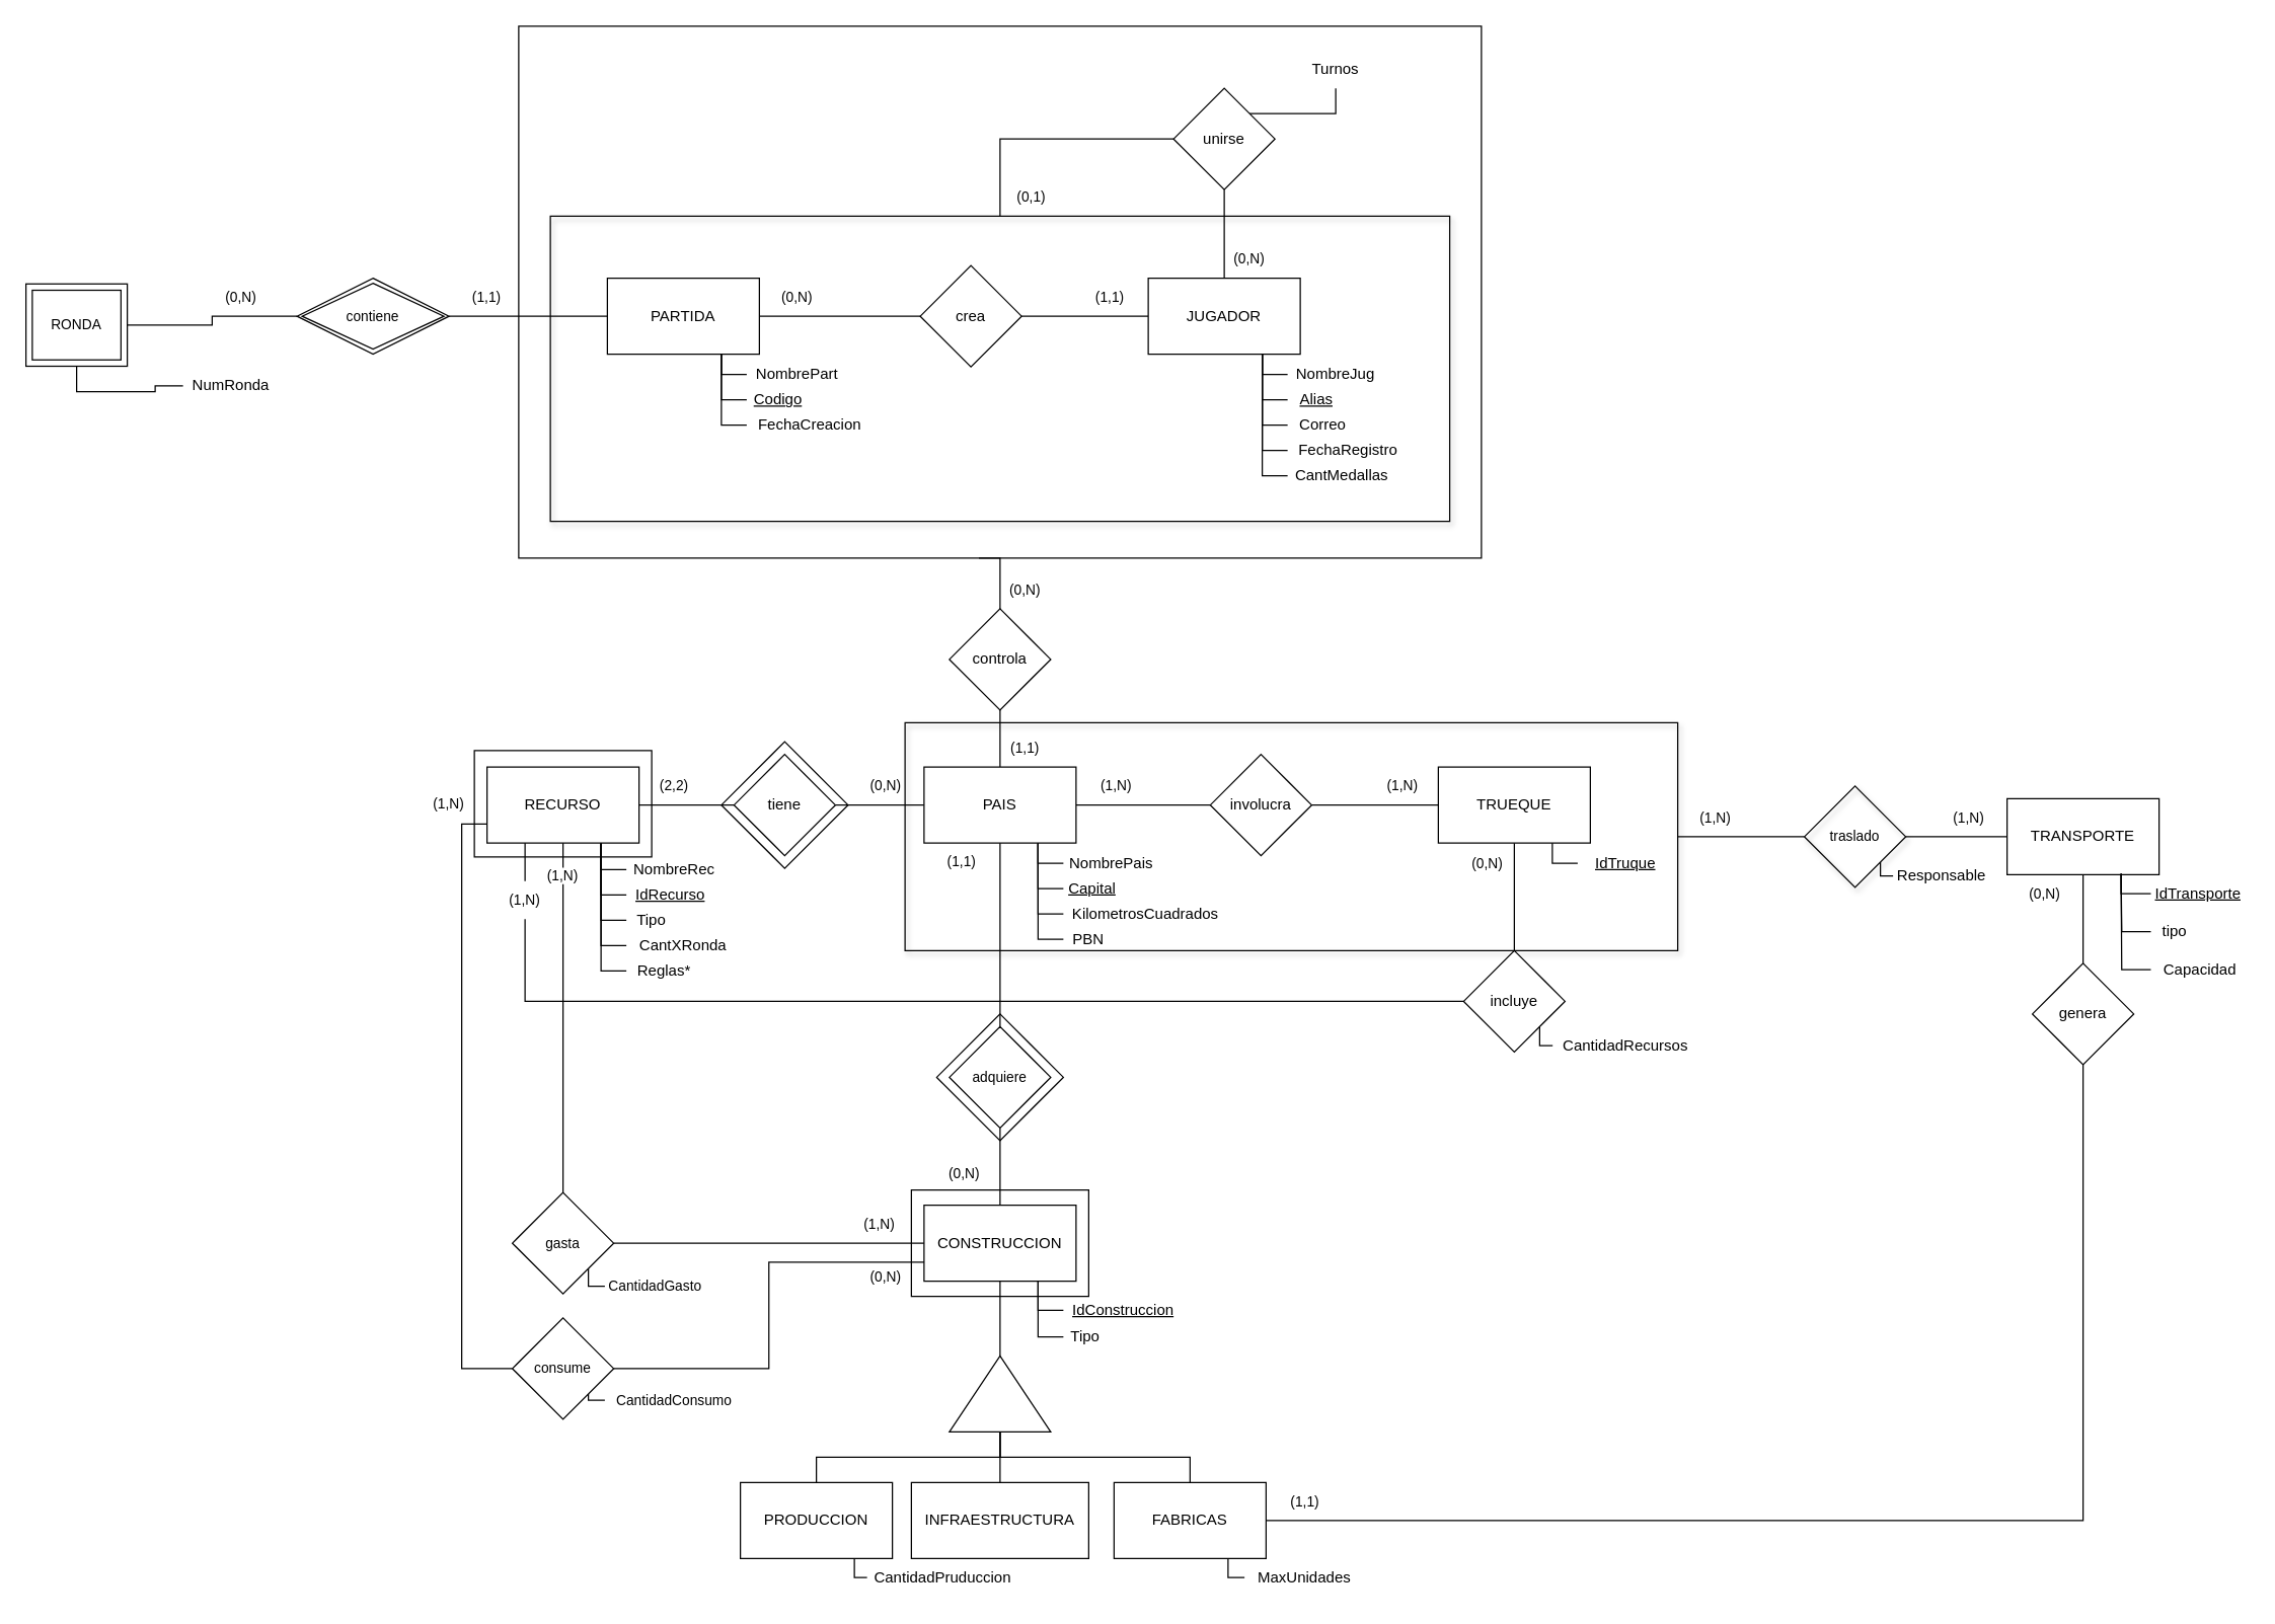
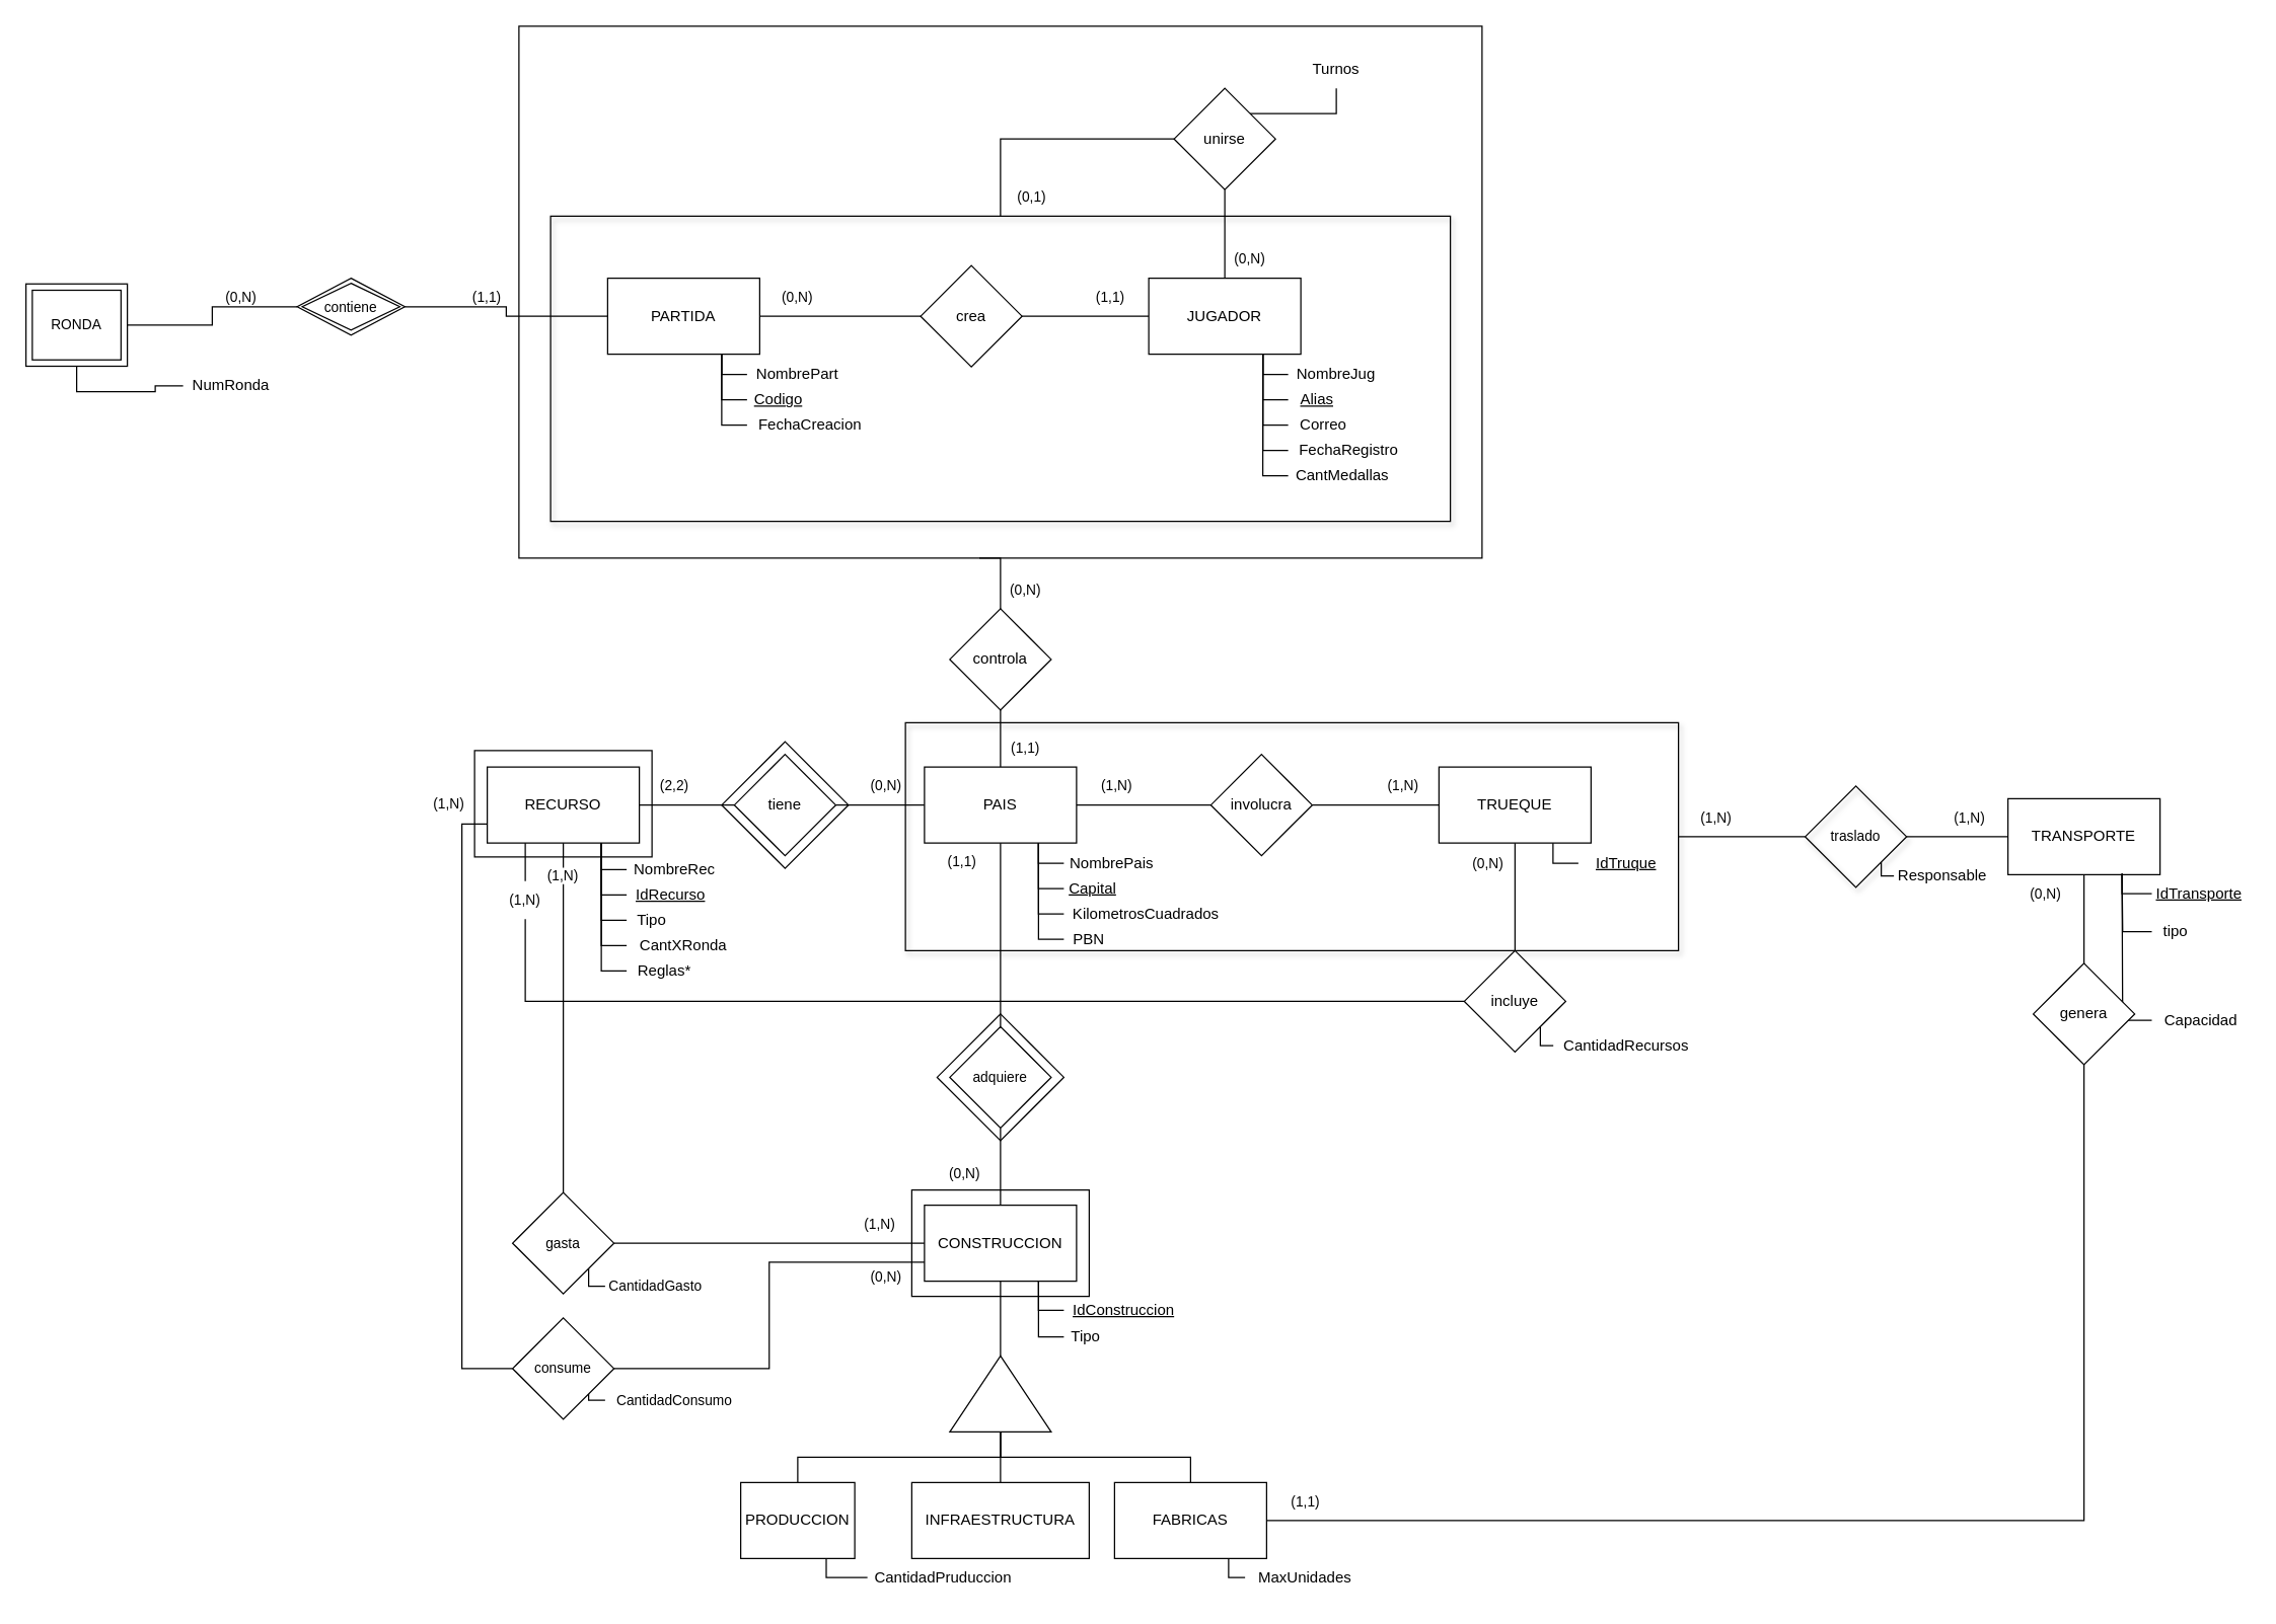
- <mxCell id="142" value="contiene" style="shape=rhombus;double=1;perimeter=rhombusPerimeter;whiteSpace=wrap;html=1;align=center;fontFamily=Helvetica;fontSize=11;fontColor=default;labelBackgroundColor=default;" vertex="1" parent="1"><mxGeometry x="234" y="219" width="120" height="60" as="geometry" /></mxCell>
+ <mxCell id="142" value="contiene" style="shape=rhombus;double=1;perimeter=rhombusPerimeter;whiteSpace=wrap;html=1;align=center;fontFamily=Helvetica;fontSize=11;fontColor=default;labelBackgroundColor=default;" vertex="1" parent="1"><mxGeometry x="234" y="219" width="85" height="45" as="geometry" /></mxCell>
- <mxCell id="116" value="Capacidad" style="text;html=1;align=center;verticalAlign=middle;whiteSpace=wrap;rounded=0;" parent="1" vertex="1"><mxGeometry x="1697.5" y="750" width="76.5" height="30" as="geometry" /></mxCell>
+ <mxCell id="116" value="Capacidad" style="text;html=1;align=center;verticalAlign=middle;whiteSpace=wrap;rounded=0;" parent="1" vertex="1"><mxGeometry x="1697.5" y="790" width="76.5" height="30" as="geometry" /></mxCell>
- <mxCell id="127" value="PRODUCCION" style="rounded=0;whiteSpace=wrap;html=1;" parent="1" vertex="1"><mxGeometry x="584" y="1170" width="120" height="60" as="geometry" /></mxCell>
+ <mxCell id="127" value="PRODUCCION" style="rounded=0;whiteSpace=wrap;html=1;" parent="1" vertex="1"><mxGeometry x="584" y="1170" width="90" height="60" as="geometry" /></mxCell>
